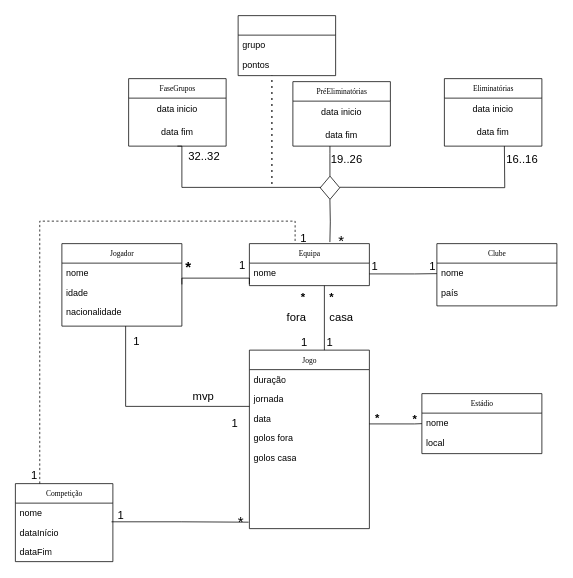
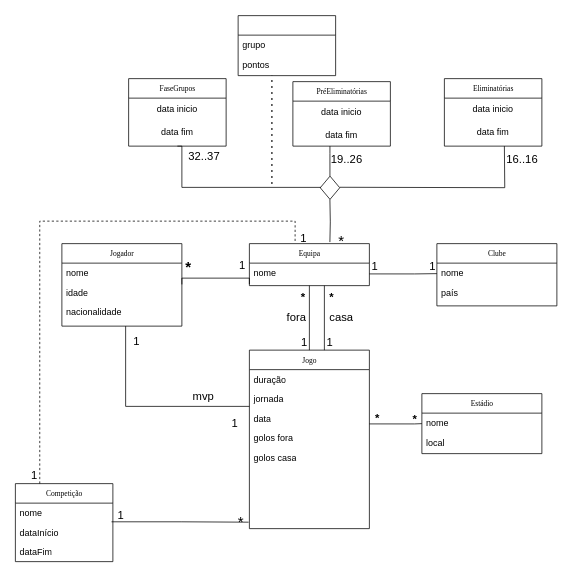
- <mxCell id="61" value="&lt;font style=&quot;font-size: 15px;&quot;&gt;32..32&lt;/font&gt;" style="text;html=1;strokeColor=none;fillColor=none;align=center;verticalAlign=middle;whiteSpace=wrap;rounded=0;fontSize=20;" parent="1" vertex="1"><mxGeometry x="262" y="204" width="20" as="geometry" /></mxCell>
+ <mxCell id="61" value="&lt;font style=&quot;font-size: 15px;&quot;&gt;32..37&lt;/font&gt;" style="text;html=1;strokeColor=none;fillColor=none;align=center;verticalAlign=middle;whiteSpace=wrap;rounded=0;fontSize=20;" parent="1" vertex="1"><mxGeometry x="262" y="204" width="20" as="geometry" /></mxCell>
+ <mxCell id="37" value="" style="endArrow=none;html=1;edgeStyle=orthogonalEdgeStyle;rounded=0;fontSize=15;startSize=6;entryX=0.5;entryY=0;entryDx=0;entryDy=0;exitX=0.5;exitY=1;exitDx=0;exitDy=0;" parent="1" source="12" target="2" edge="1"><mxGeometry relative="1" as="geometry"><mxPoint x="392" y="424" as="sourcePoint" /><mxPoint x="552" y="424" as="targetPoint" /></mxGeometry></mxCell>
